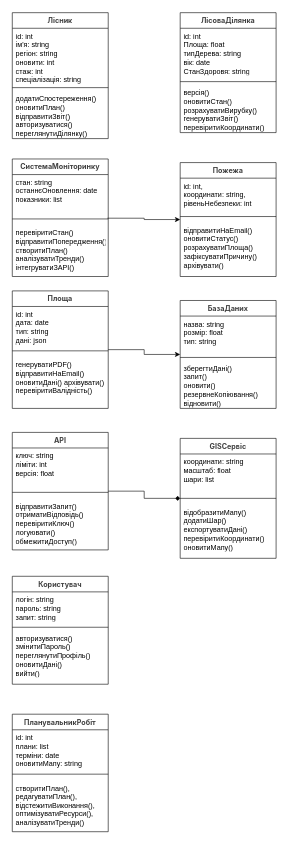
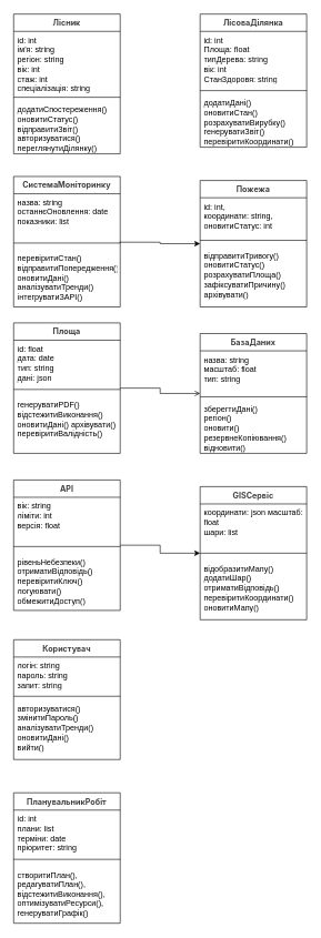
- <mxCell id="3" value="id: int&lt;div&gt;Площа: float&lt;/div&gt;&lt;div&gt;типДерева: string&lt;/div&gt;&lt;div&gt;вік: date&lt;/div&gt;&lt;div&gt;СтанЗдоровя: string&lt;/div&gt;" style="text;strokeColor=none;fillColor=none;align=left;verticalAlign=top;spacingLeft=4;spacingRight=4;overflow=hidden;rotatable=0;points=[[0,0.5],[1,0.5]];portConstraint=eastwest;whiteSpace=wrap;html=1;" parent="2" vertex="1"><mxGeometry y="26" width="160" height="84" as="geometry" /></mxCell>
+ <mxCell id="3" value="id: int&lt;div&gt;Площа: float&lt;/div&gt;&lt;div&gt;типДерева: string&lt;/div&gt;&lt;div&gt;вік: int&lt;/div&gt;&lt;div&gt;СтанЗдоровя: string&lt;/div&gt;" style="text;strokeColor=none;fillColor=none;align=left;verticalAlign=top;spacingLeft=4;spacingRight=4;overflow=hidden;rotatable=0;points=[[0,0.5],[1,0.5]];portConstraint=eastwest;whiteSpace=wrap;html=1;" parent="2" vertex="1"><mxGeometry y="26" width="160" height="84" as="geometry" /></mxCell>
- <mxCell id="7" value="id: int&lt;div&gt;ім'я:&amp;nbsp;&lt;span style=&quot;background-color: transparent; color: light-dark(rgb(0, 0, 0), rgb(255, 255, 255));&quot;&gt;string&lt;/span&gt;&lt;/div&gt;&lt;div&gt;регіон: string&lt;/div&gt;&lt;div&gt;оновити: int&lt;/div&gt;&lt;div&gt;стаж:&amp;nbsp;&lt;span style=&quot;background-color: transparent; color: light-dark(rgb(0, 0, 0), rgb(255, 255, 255));&quot;&gt;int&lt;/span&gt;&lt;/div&gt;&lt;div&gt;&lt;span style=&quot;background-color: transparent; color: light-dark(rgb(0, 0, 0), rgb(255, 255, 255));&quot;&gt;спеціалізація: string&lt;/span&gt;&lt;/div&gt;" style="text;strokeColor=none;fillColor=none;align=left;verticalAlign=top;spacingLeft=4;spacingRight=4;overflow=hidden;rotatable=0;points=[[0,0.5],[1,0.5]];portConstraint=eastwest;whiteSpace=wrap;html=1;" parent="6" vertex="1"><mxGeometry y="26" width="160" height="94" as="geometry" /></mxCell>
+ <mxCell id="7" value="id: int&lt;div&gt;ім'я:&amp;nbsp;&lt;span style=&quot;background-color: transparent; color: light-dark(rgb(0, 0, 0), rgb(255, 255, 255));&quot;&gt;string&lt;/span&gt;&lt;/div&gt;&lt;div&gt;регіон: string&lt;/div&gt;&lt;div&gt;вік: int&lt;/div&gt;&lt;div&gt;стаж:&amp;nbsp;&lt;span style=&quot;background-color: transparent; color: light-dark(rgb(0, 0, 0), rgb(255, 255, 255));&quot;&gt;int&lt;/span&gt;&lt;/div&gt;&lt;div&gt;&lt;span style=&quot;background-color: transparent; color: light-dark(rgb(0, 0, 0), rgb(255, 255, 255));&quot;&gt;спеціалізація: string&lt;/span&gt;&lt;/div&gt;" style="text;strokeColor=none;fillColor=none;align=left;verticalAlign=top;spacingLeft=4;spacingRight=4;overflow=hidden;rotatable=0;points=[[0,0.5],[1,0.5]];portConstraint=eastwest;whiteSpace=wrap;html=1;" parent="6" vertex="1"><mxGeometry y="26" width="160" height="94" as="geometry" /></mxCell>
- <mxCell id="5" value="версія()&lt;br&gt;оновитиСтан()&lt;div&gt;розрахуватиВирубку()&lt;/div&gt;&lt;div&gt;генеруватиЗвіт()&lt;/div&gt;&lt;div&gt;перевіритиКоординати()&lt;/div&gt;" style="text;strokeColor=none;fillColor=none;align=left;verticalAlign=top;spacingLeft=4;spacingRight=4;overflow=hidden;rotatable=0;points=[[0,0.5],[1,0.5]];portConstraint=eastwest;whiteSpace=wrap;html=1;" parent="2" vertex="1"><mxGeometry y="120" width="160" height="80" as="geometry" /></mxCell>
+ <mxCell id="5" value="додатиДані()&lt;br&gt;оновитиСтан()&lt;div&gt;розрахуватиВирубку()&lt;/div&gt;&lt;div&gt;генеруватиЗвіт()&lt;/div&gt;&lt;div&gt;перевіритиКоординати()&lt;/div&gt;" style="text;strokeColor=none;fillColor=none;align=left;verticalAlign=top;spacingLeft=4;spacingRight=4;overflow=hidden;rotatable=0;points=[[0,0.5],[1,0.5]];portConstraint=eastwest;whiteSpace=wrap;html=1;" parent="2" vertex="1"><mxGeometry y="120" width="160" height="80" as="geometry" /></mxCell>
- <mxCell id="9" value="додатиСпостереження()&lt;div&gt;оновитиПлан()&lt;/div&gt;&lt;div&gt;відправитиЗвіт()&lt;/div&gt;&lt;div&gt;авторизуватися()&lt;/div&gt;&lt;div&gt;переглянутиДілянку()&lt;/div&gt;" style="text;strokeColor=none;fillColor=none;align=left;verticalAlign=top;spacingLeft=4;spacingRight=4;overflow=hidden;rotatable=0;points=[[0,0.5],[1,0.5]];portConstraint=eastwest;whiteSpace=wrap;html=1;" parent="6" vertex="1"><mxGeometry y="130" width="160" height="80" as="geometry" /></mxCell>
+ <mxCell id="9" value="додатиСпостереження()&lt;div&gt;оновитиСтатус()&lt;/div&gt;&lt;div&gt;відправитиЗвіт()&lt;/div&gt;&lt;div&gt;авторизуватися()&lt;/div&gt;&lt;div&gt;переглянутиДілянку()&lt;/div&gt;" style="text;strokeColor=none;fillColor=none;align=left;verticalAlign=top;spacingLeft=4;spacingRight=4;overflow=hidden;rotatable=0;points=[[0,0.5],[1,0.5]];portConstraint=eastwest;whiteSpace=wrap;html=1;" parent="6" vertex="1"><mxGeometry y="130" width="160" height="80" as="geometry" /></mxCell>
- <mxCell id="27" value="стан: string останнєОновлення: date показники: list" style="text;strokeColor=none;fillColor=none;align=left;verticalAlign=top;spacingLeft=4;spacingRight=4;overflow=hidden;rotatable=0;points=[[0,0.5],[1,0.5]];portConstraint=eastwest;whiteSpace=wrap;html=1;" parent="26" vertex="1"><mxGeometry y="26" width="160" height="64" as="geometry" /></mxCell>
+ <mxCell id="27" value="назва: string останнєОновлення: date показники: list" style="text;strokeColor=none;fillColor=none;align=left;verticalAlign=top;spacingLeft=4;spacingRight=4;overflow=hidden;rotatable=0;points=[[0,0.5],[1,0.5]];portConstraint=eastwest;whiteSpace=wrap;html=1;" parent="26" vertex="1"><mxGeometry y="26" width="160" height="64" as="geometry" /></mxCell>
- <mxCell id="40" value="id: int,&amp;nbsp;&lt;div&gt;координати: string, рівеньНебезпеки: int&lt;/div&gt;" style="text;strokeColor=none;fillColor=none;align=left;verticalAlign=top;spacingLeft=4;spacingRight=4;overflow=hidden;rotatable=0;points=[[0,0.5],[1,0.5]];portConstraint=eastwest;whiteSpace=wrap;html=1;" parent="39" vertex="1"><mxGeometry y="26" width="160" height="54" as="geometry" /></mxCell>
+ <mxCell id="40" value="id: int,&amp;nbsp;&lt;div&gt;координати: string, оновитиСтатус: int&lt;/div&gt;" style="text;strokeColor=none;fillColor=none;align=left;verticalAlign=top;spacingLeft=4;spacingRight=4;overflow=hidden;rotatable=0;points=[[0,0.5],[1,0.5]];portConstraint=eastwest;whiteSpace=wrap;html=1;" parent="39" vertex="1"><mxGeometry y="26" width="160" height="54" as="geometry" /></mxCell>
- <mxCell id="42" value="відправитиНаEmail() оновитиСтатус() розрахуватиПлоща() зафіксуватиПричину() архівувати()" style="text;strokeColor=none;fillColor=none;align=left;verticalAlign=top;spacingLeft=4;spacingRight=4;overflow=hidden;rotatable=0;points=[[0,0.5],[1,0.5]];portConstraint=eastwest;whiteSpace=wrap;html=1;" parent="39" vertex="1"><mxGeometry y="100" width="160" height="90" as="geometry" /></mxCell>
+ <mxCell id="42" value="відправитиТривогу() оновитиСтатус() розрахуватиПлоща() зафіксуватиПричину() архівувати()" style="text;strokeColor=none;fillColor=none;align=left;verticalAlign=top;spacingLeft=4;spacingRight=4;overflow=hidden;rotatable=0;points=[[0,0.5],[1,0.5]];portConstraint=eastwest;whiteSpace=wrap;html=1;" parent="39" vertex="1"><mxGeometry y="100" width="160" height="90" as="geometry" /></mxCell>
- <mxCell id="29" value="&lt;div&gt;перевіритиСтан() відправитиПопередження() створитиПлан() аналізуватиТренди() інтегруватиЗAPI()&lt;/div&gt;" style="text;strokeColor=none;fillColor=none;align=left;verticalAlign=top;spacingLeft=4;spacingRight=4;overflow=hidden;rotatable=0;points=[[0,0.5],[1,0.5]];portConstraint=eastwest;whiteSpace=wrap;html=1;" parent="26" vertex="1"><mxGeometry y="110" width="160" height="86" as="geometry" /></mxCell>
+ <mxCell id="29" value="&lt;div&gt;перевіритиСтан() відправитиПопередження() оновитиДані() аналізуватиТренди() інтегруватиЗAPI()&lt;/div&gt;" style="text;strokeColor=none;fillColor=none;align=left;verticalAlign=top;spacingLeft=4;spacingRight=4;overflow=hidden;rotatable=0;points=[[0,0.5],[1,0.5]];portConstraint=eastwest;whiteSpace=wrap;html=1;" parent="26" vertex="1"><mxGeometry y="110" width="160" height="86" as="geometry" /></mxCell>
- <mxCell id="23" value="id: int&lt;div&gt;дата: date&amp;nbsp;&lt;/div&gt;&lt;div&gt;тип: string&amp;nbsp;&lt;/div&gt;&lt;div&gt;дані: json&lt;/div&gt;" style="text;strokeColor=none;fillColor=none;align=left;verticalAlign=top;spacingLeft=4;spacingRight=4;overflow=hidden;rotatable=0;points=[[0,0.5],[1,0.5]];portConstraint=eastwest;whiteSpace=wrap;html=1;" parent="22" vertex="1"><mxGeometry y="26" width="160" height="64" as="geometry" /></mxCell>
+ <mxCell id="23" value="id: float&lt;div&gt;дата: date&amp;nbsp;&lt;/div&gt;&lt;div&gt;тип: string&amp;nbsp;&lt;/div&gt;&lt;div&gt;дані: json&lt;/div&gt;" style="text;strokeColor=none;fillColor=none;align=left;verticalAlign=top;spacingLeft=4;spacingRight=4;overflow=hidden;rotatable=0;points=[[0,0.5],[1,0.5]];portConstraint=eastwest;whiteSpace=wrap;html=1;" parent="22" vertex="1"><mxGeometry y="26" width="160" height="64" as="geometry" /></mxCell>
- <mxCell id="15" value="назва: string&lt;div&gt;розмір: float&lt;/div&gt;&lt;div&gt;тип: string&lt;/div&gt;" style="text;strokeColor=none;fillColor=none;align=left;verticalAlign=top;spacingLeft=4;spacingRight=4;overflow=hidden;rotatable=0;points=[[0,0.5],[1,0.5]];portConstraint=eastwest;whiteSpace=wrap;html=1;" parent="14" vertex="1"><mxGeometry y="26" width="160" height="64" as="geometry" /></mxCell>
+ <mxCell id="15" value="назва: string&lt;div&gt;масштаб: float&lt;/div&gt;&lt;div&gt;тип: string&lt;/div&gt;" style="text;strokeColor=none;fillColor=none;align=left;verticalAlign=top;spacingLeft=4;spacingRight=4;overflow=hidden;rotatable=0;points=[[0,0.5],[1,0.5]];portConstraint=eastwest;whiteSpace=wrap;html=1;" parent="14" vertex="1"><mxGeometry y="26" width="160" height="64" as="geometry" /></mxCell>
- <mxCell id="44" style="edgeStyle=orthogonalEdgeStyle;rounded=0;orthogonalLoop=1;jettySize=auto;html=1;entryX=0;entryY=0.5;entryDx=0;entryDy=0;exitX=1;exitY=0.5;exitDx=0;exitDy=0;" parent="1" source="22" target="14" edge="1"><mxGeometry relative="1" as="geometry" /></mxCell>
+ <mxCell id="44" style="edgeStyle=orthogonalEdgeStyle;rounded=0;orthogonalLoop=1;jettySize=auto;html=1;entryX=0;entryY=0.5;entryDx=0;entryDy=0;exitX=1;exitY=0.5;exitDx=0;exitDy=0;endArrow=open;" parent="1" source="22" target="14" edge="1"><mxGeometry relative="1" as="geometry" /></mxCell>
- <mxCell id="25" value="&lt;div&gt;генеруватиPDF() відправитиНаEmail() оновитиДані() архівувати() перевіритиВалідність()&lt;/div&gt;&lt;div&gt;&lt;br&gt;&lt;/div&gt;" style="text;strokeColor=none;fillColor=none;align=left;verticalAlign=top;spacingLeft=4;spacingRight=4;overflow=hidden;rotatable=0;points=[[0,0.5],[1,0.5]];portConstraint=eastwest;whiteSpace=wrap;html=1;" parent="22" vertex="1"><mxGeometry y="110" width="160" height="86" as="geometry" /></mxCell>
+ <mxCell id="25" value="&lt;div&gt;генеруватиPDF() відстежитиВиконання() оновитиДані() архівувати() перевіритиВалідність()&lt;/div&gt;&lt;div&gt;&lt;br&gt;&lt;/div&gt;" style="text;strokeColor=none;fillColor=none;align=left;verticalAlign=top;spacingLeft=4;spacingRight=4;overflow=hidden;rotatable=0;points=[[0,0.5],[1,0.5]];portConstraint=eastwest;whiteSpace=wrap;html=1;" parent="22" vertex="1"><mxGeometry y="110" width="160" height="86" as="geometry" /></mxCell>
- <mxCell id="17" value="зберегтиДані()&lt;div&gt;запит()&lt;/div&gt;&lt;div&gt;оновити() резервнеКопіювання() відновити()&lt;/div&gt;" style="text;strokeColor=none;fillColor=none;align=left;verticalAlign=top;spacingLeft=4;spacingRight=4;overflow=hidden;rotatable=0;points=[[0,0.5],[1,0.5]];portConstraint=eastwest;whiteSpace=wrap;html=1;" parent="14" vertex="1"><mxGeometry y="100" width="160" height="80" as="geometry" /></mxCell>
+ <mxCell id="17" value="зберегтиДані()&lt;div&gt;регіон()&lt;/div&gt;&lt;div&gt;оновити() резервнеКопіювання() відновити()&lt;/div&gt;" style="text;strokeColor=none;fillColor=none;align=left;verticalAlign=top;spacingLeft=4;spacingRight=4;overflow=hidden;rotatable=0;points=[[0,0.5],[1,0.5]];portConstraint=eastwest;whiteSpace=wrap;html=1;" parent="14" vertex="1"><mxGeometry y="100" width="160" height="80" as="geometry" /></mxCell>
- <mxCell id="32" value="ключ: string&lt;div&gt;ліміти: int&lt;/div&gt;&lt;div&gt;версія: float&lt;/div&gt;" style="text;strokeColor=none;fillColor=none;align=left;verticalAlign=top;spacingLeft=4;spacingRight=4;overflow=hidden;rotatable=0;points=[[0,0.5],[1,0.5]];portConstraint=eastwest;whiteSpace=wrap;html=1;" parent="31" vertex="1"><mxGeometry y="26" width="160" height="64" as="geometry" /></mxCell>
+ <mxCell id="32" value="вік: string&lt;div&gt;ліміти: int&lt;/div&gt;&lt;div&gt;версія: float&lt;/div&gt;" style="text;strokeColor=none;fillColor=none;align=left;verticalAlign=top;spacingLeft=4;spacingRight=4;overflow=hidden;rotatable=0;points=[[0,0.5],[1,0.5]];portConstraint=eastwest;whiteSpace=wrap;html=1;" parent="31" vertex="1"><mxGeometry y="26" width="160" height="64" as="geometry" /></mxCell>
- <mxCell id="19" value="координати: string масштаб: float&lt;div&gt;шари: list&lt;/div&gt;" style="text;strokeColor=none;fillColor=none;align=left;verticalAlign=top;spacingLeft=4;spacingRight=4;overflow=hidden;rotatable=0;points=[[0,0.5],[1,0.5]];portConstraint=eastwest;whiteSpace=wrap;html=1;" parent="18" vertex="1"><mxGeometry y="26" width="160" height="64" as="geometry" /></mxCell>
+ <mxCell id="19" value="координати: json масштаб: float&lt;div&gt;шари: list&lt;/div&gt;" style="text;strokeColor=none;fillColor=none;align=left;verticalAlign=top;spacingLeft=4;spacingRight=4;overflow=hidden;rotatable=0;points=[[0,0.5],[1,0.5]];portConstraint=eastwest;whiteSpace=wrap;html=1;" parent="18" vertex="1"><mxGeometry y="26" width="160" height="64" as="geometry" /></mxCell>
- <mxCell id="30" style="edgeStyle=orthogonalEdgeStyle;rounded=0;orthogonalLoop=1;jettySize=auto;html=1;entryX=0;entryY=0.5;entryDx=0;entryDy=0;endArrow=diamond;" parent="1" source="31" target="18" edge="1"><mxGeometry relative="1" as="geometry" /></mxCell>
+ <mxCell id="30" style="edgeStyle=orthogonalEdgeStyle;rounded=0;orthogonalLoop=1;jettySize=auto;html=1;entryX=0;entryY=0.5;entryDx=0;entryDy=0;" parent="1" source="31" target="18" edge="1"><mxGeometry relative="1" as="geometry" /></mxCell>
- <mxCell id="34" value="&lt;div&gt;відправитиЗапит() отриматиВідповідь() перевіритиКлюч() логуювати() обмежитиДоступ()&lt;/div&gt;" style="text;strokeColor=none;fillColor=none;align=left;verticalAlign=top;spacingLeft=4;spacingRight=4;overflow=hidden;rotatable=0;points=[[0,0.5],[1,0.5]];portConstraint=eastwest;whiteSpace=wrap;html=1;" parent="31" vertex="1"><mxGeometry y="110" width="160" height="86" as="geometry" /></mxCell>
+ <mxCell id="34" value="&lt;div&gt;рівеньНебезпеки() отриматиВідповідь() перевіритиКлюч() логуювати() обмежитиДоступ()&lt;/div&gt;" style="text;strokeColor=none;fillColor=none;align=left;verticalAlign=top;spacingLeft=4;spacingRight=4;overflow=hidden;rotatable=0;points=[[0,0.5],[1,0.5]];portConstraint=eastwest;whiteSpace=wrap;html=1;" parent="31" vertex="1"><mxGeometry y="110" width="160" height="86" as="geometry" /></mxCell>
- <mxCell id="21" value="відобразитиМапу() додатиШар() експортуватиДані() перевіритиКоординати() оновитиМапу()" style="text;strokeColor=none;fillColor=none;align=left;verticalAlign=top;spacingLeft=4;spacingRight=4;overflow=hidden;rotatable=0;points=[[0,0.5],[1,0.5]];portConstraint=eastwest;whiteSpace=wrap;html=1;" parent="18" vertex="1"><mxGeometry y="110" width="160" height="90" as="geometry" /></mxCell>
+ <mxCell id="21" value="відобразитиМапу() додатиШар() отриматиВідповідь() перевіритиКоординати() оновитиМапу()" style="text;strokeColor=none;fillColor=none;align=left;verticalAlign=top;spacingLeft=4;spacingRight=4;overflow=hidden;rotatable=0;points=[[0,0.5],[1,0.5]];portConstraint=eastwest;whiteSpace=wrap;html=1;" parent="18" vertex="1"><mxGeometry y="110" width="160" height="90" as="geometry" /></mxCell>
- <mxCell id="38" value="&lt;div&gt;авторизуватися() змінитиПароль() переглянутиПрофіль() оновитиДані()&lt;/div&gt;&lt;div&gt;вийти()&lt;/div&gt;" style="text;strokeColor=none;fillColor=none;align=left;verticalAlign=top;spacingLeft=4;spacingRight=4;overflow=hidden;rotatable=0;points=[[0,0.5],[1,0.5]];portConstraint=eastwest;whiteSpace=wrap;html=1;" parent="35" vertex="1"><mxGeometry y="90" width="160" height="90" as="geometry" /></mxCell>
+ <mxCell id="38" value="&lt;div&gt;авторизуватися() змінитиПароль() аналізуватиТренди() оновитиДані()&lt;/div&gt;&lt;div&gt;вийти()&lt;/div&gt;" style="text;strokeColor=none;fillColor=none;align=left;verticalAlign=top;spacingLeft=4;spacingRight=4;overflow=hidden;rotatable=0;points=[[0,0.5],[1,0.5]];portConstraint=eastwest;whiteSpace=wrap;html=1;" parent="35" vertex="1"><mxGeometry y="90" width="160" height="90" as="geometry" /></mxCell>
- <mxCell id="11" value="id: int&lt;div&gt;плани: list&lt;/div&gt;&lt;div&gt;терміни:&amp;nbsp;&lt;span style=&quot;background-color: transparent; color: light-dark(rgb(0, 0, 0), rgb(255, 255, 255));&quot;&gt;date&lt;/span&gt;&lt;/div&gt;&lt;div&gt;&lt;span style=&quot;background-color: transparent; color: light-dark(rgb(0, 0, 0), rgb(255, 255, 255));&quot;&gt;оновитиМапу: string&lt;/span&gt;&lt;/div&gt;" style="text;strokeColor=none;fillColor=none;align=left;verticalAlign=top;spacingLeft=4;spacingRight=4;overflow=hidden;rotatable=0;points=[[0,0.5],[1,0.5]];portConstraint=eastwest;whiteSpace=wrap;html=1;" parent="10" vertex="1"><mxGeometry y="26" width="160" height="64" as="geometry" /></mxCell>
+ <mxCell id="11" value="id: int&lt;div&gt;плани: list&lt;/div&gt;&lt;div&gt;терміни:&amp;nbsp;&lt;span style=&quot;background-color: transparent; color: light-dark(rgb(0, 0, 0), rgb(255, 255, 255));&quot;&gt;date&lt;/span&gt;&lt;/div&gt;&lt;div&gt;&lt;span style=&quot;background-color: transparent; color: light-dark(rgb(0, 0, 0), rgb(255, 255, 255));&quot;&gt;пріоритет: string&lt;/span&gt;&lt;/div&gt;" style="text;strokeColor=none;fillColor=none;align=left;verticalAlign=top;spacingLeft=4;spacingRight=4;overflow=hidden;rotatable=0;points=[[0,0.5],[1,0.5]];portConstraint=eastwest;whiteSpace=wrap;html=1;" parent="10" vertex="1"><mxGeometry y="26" width="160" height="64" as="geometry" /></mxCell>
- <mxCell id="13" value="створитиПлан(), редагуватиПлан(), відстежитиВиконання(), оптимізуватиРесурси(), аналізуватиТренди()" style="text;strokeColor=none;fillColor=none;align=left;verticalAlign=top;spacingLeft=4;spacingRight=4;overflow=hidden;rotatable=0;points=[[0,0.5],[1,0.5]];portConstraint=eastwest;whiteSpace=wrap;html=1;" parent="10" vertex="1"><mxGeometry y="110" width="160" height="86" as="geometry" /></mxCell>
+ <mxCell id="13" value="створитиПлан(), редагуватиПлан(), відстежитиВиконання(), оптимізуватиРесурси(), генеруватиГрафік()" style="text;strokeColor=none;fillColor=none;align=left;verticalAlign=top;spacingLeft=4;spacingRight=4;overflow=hidden;rotatable=0;points=[[0,0.5],[1,0.5]];portConstraint=eastwest;whiteSpace=wrap;html=1;" parent="10" vertex="1"><mxGeometry y="110" width="160" height="86" as="geometry" /></mxCell>
